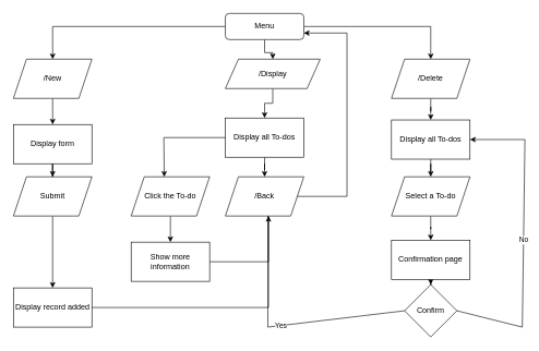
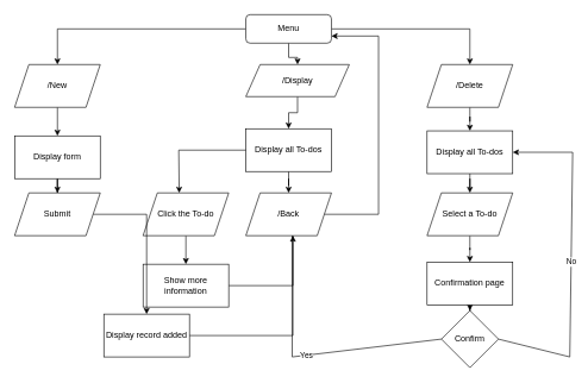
- <mxCell id="27" value="Display record added" style="whiteSpace=wrap;html=1;" parent="1" vertex="1"><mxGeometry x="20" y="440" width="120" height="60" as="geometry" /></mxCell>
+ <mxCell id="27" value="Display record added" style="whiteSpace=wrap;html=1;" parent="1" vertex="1"><mxGeometry x="145" y="440" width="120" height="60" as="geometry" /></mxCell>
